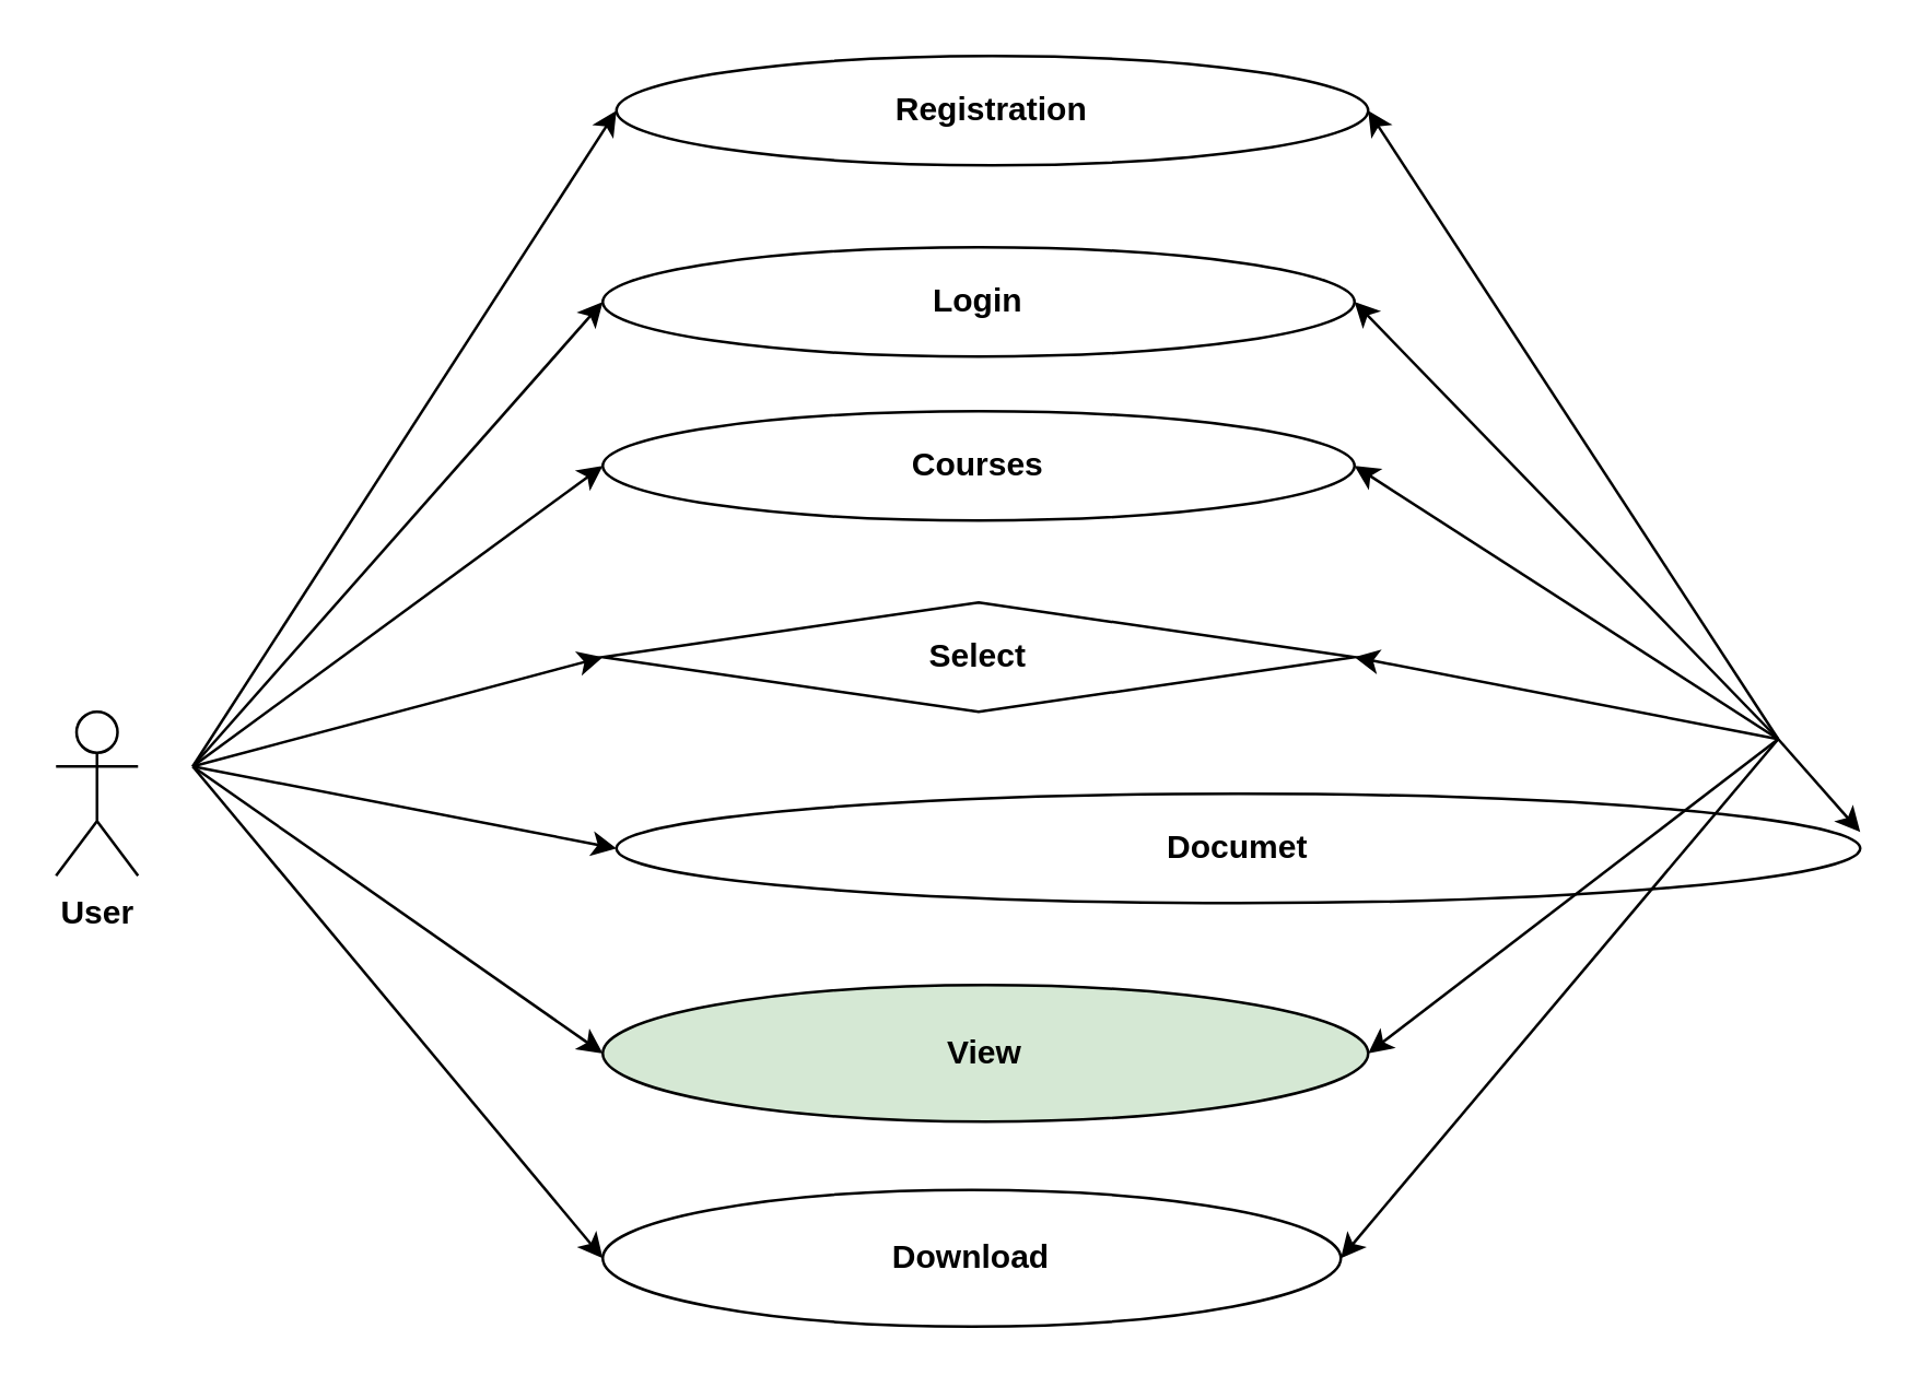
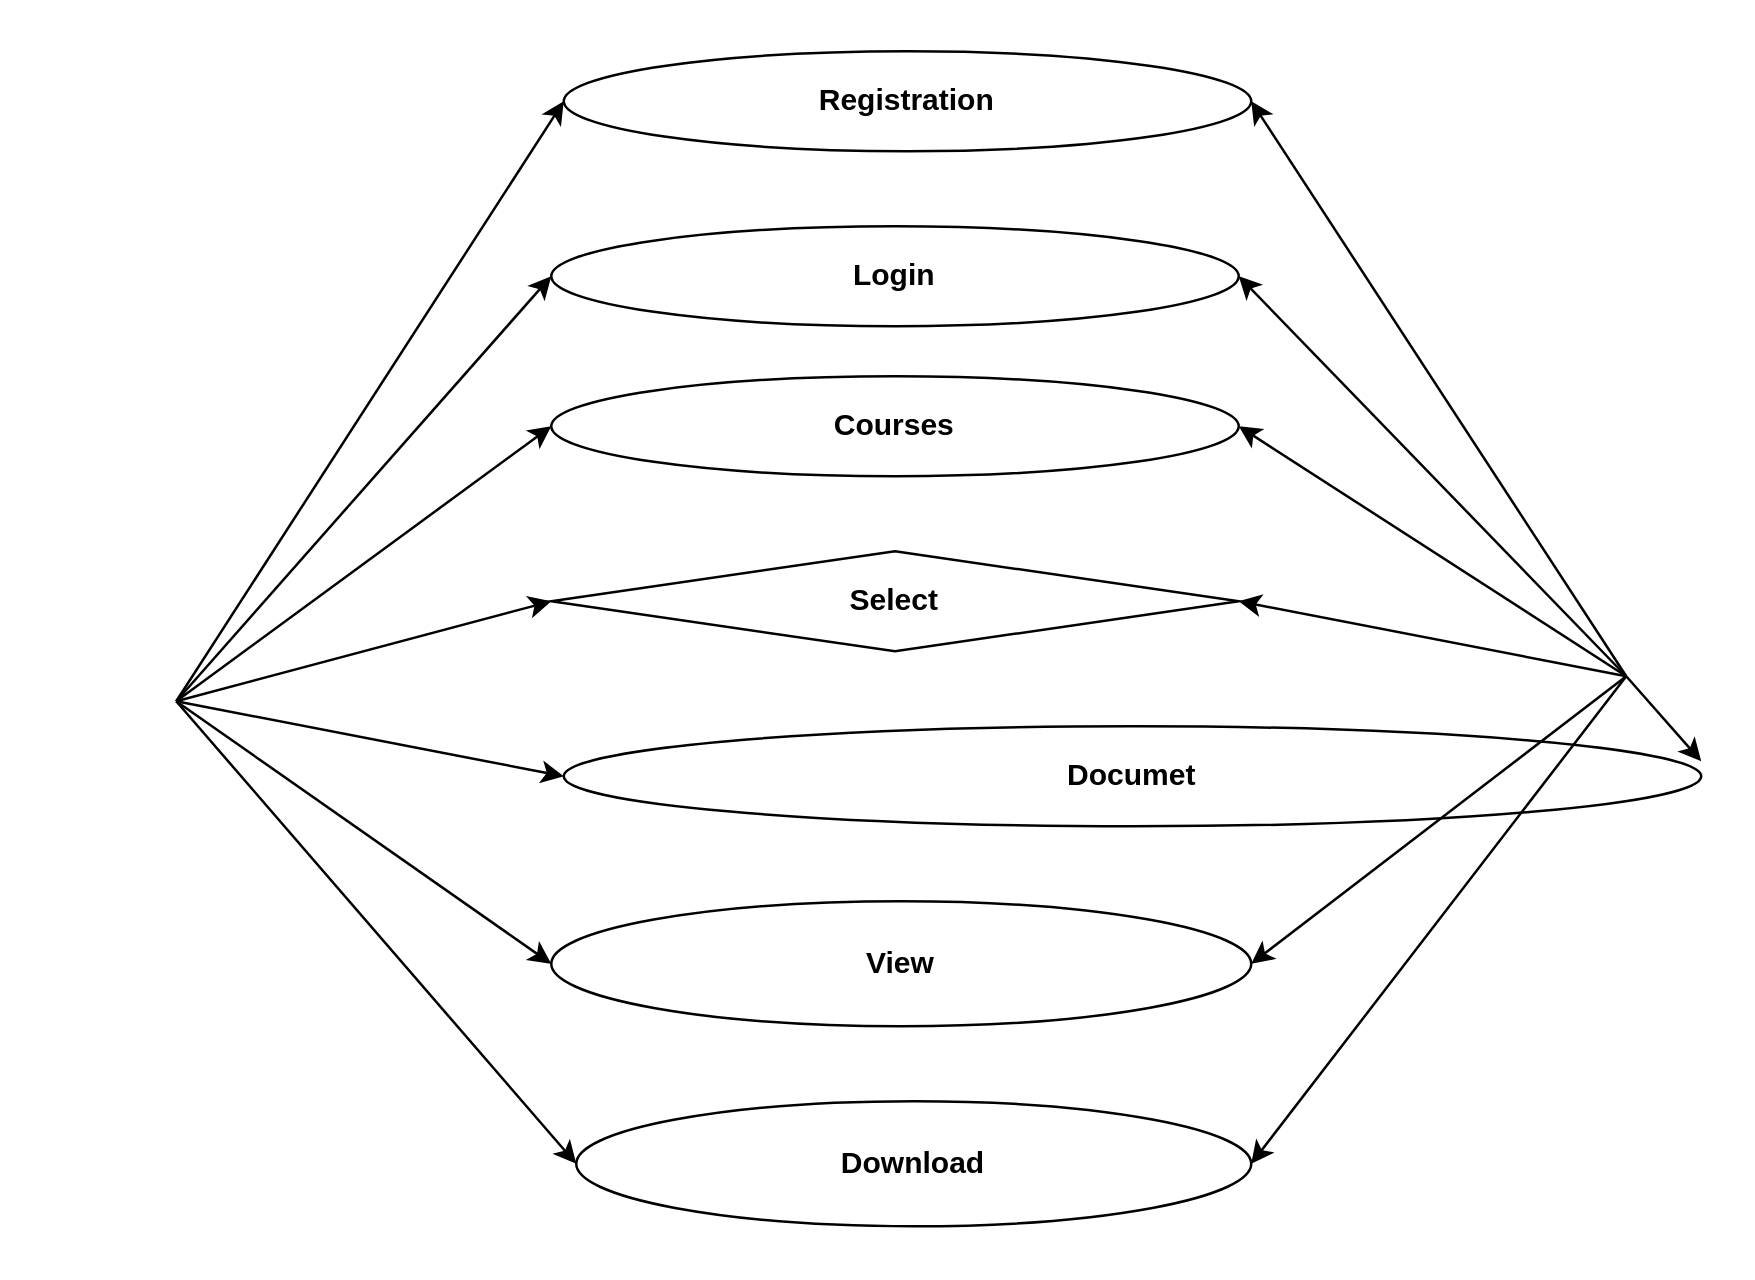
- <mxCell id="8" value="&lt;b&gt;User&lt;/b&gt;" style="shape=umlActor;verticalLabelPosition=bottom;labelBackgroundColor=#ffffff;verticalAlign=top;html=1;outlineConnect=0;" vertex="1" parent="1"><mxGeometry x="20" y="260" width="30" height="60" as="geometry" /></mxCell>
- <mxCell id="3" value="&lt;b&gt;View&lt;/b&gt;" style="ellipse;whiteSpace=wrap;html=1;fillColor=#d5e8d4;" vertex="1" parent="1"><mxGeometry x="220" y="360" width="280" height="50" as="geometry" /></mxCell>
+ <mxCell id="3" value="&lt;b&gt;View&lt;/b&gt;" style="ellipse;whiteSpace=wrap;html=1;" vertex="1" parent="1"><mxGeometry x="220" y="360" width="280" height="50" as="geometry" /></mxCell>
- <mxCell id="9" value="&lt;b&gt;Download&lt;/b&gt;" style="ellipse;whiteSpace=wrap;html=1;" vertex="1" parent="1"><mxGeometry x="220" y="435" width="270" height="50" as="geometry" /></mxCell>
+ <mxCell id="9" value="&lt;b&gt;Download&lt;/b&gt;" style="ellipse;whiteSpace=wrap;html=1;" vertex="1" parent="1"><mxGeometry x="230" y="440" width="270" height="50" as="geometry" /></mxCell>
